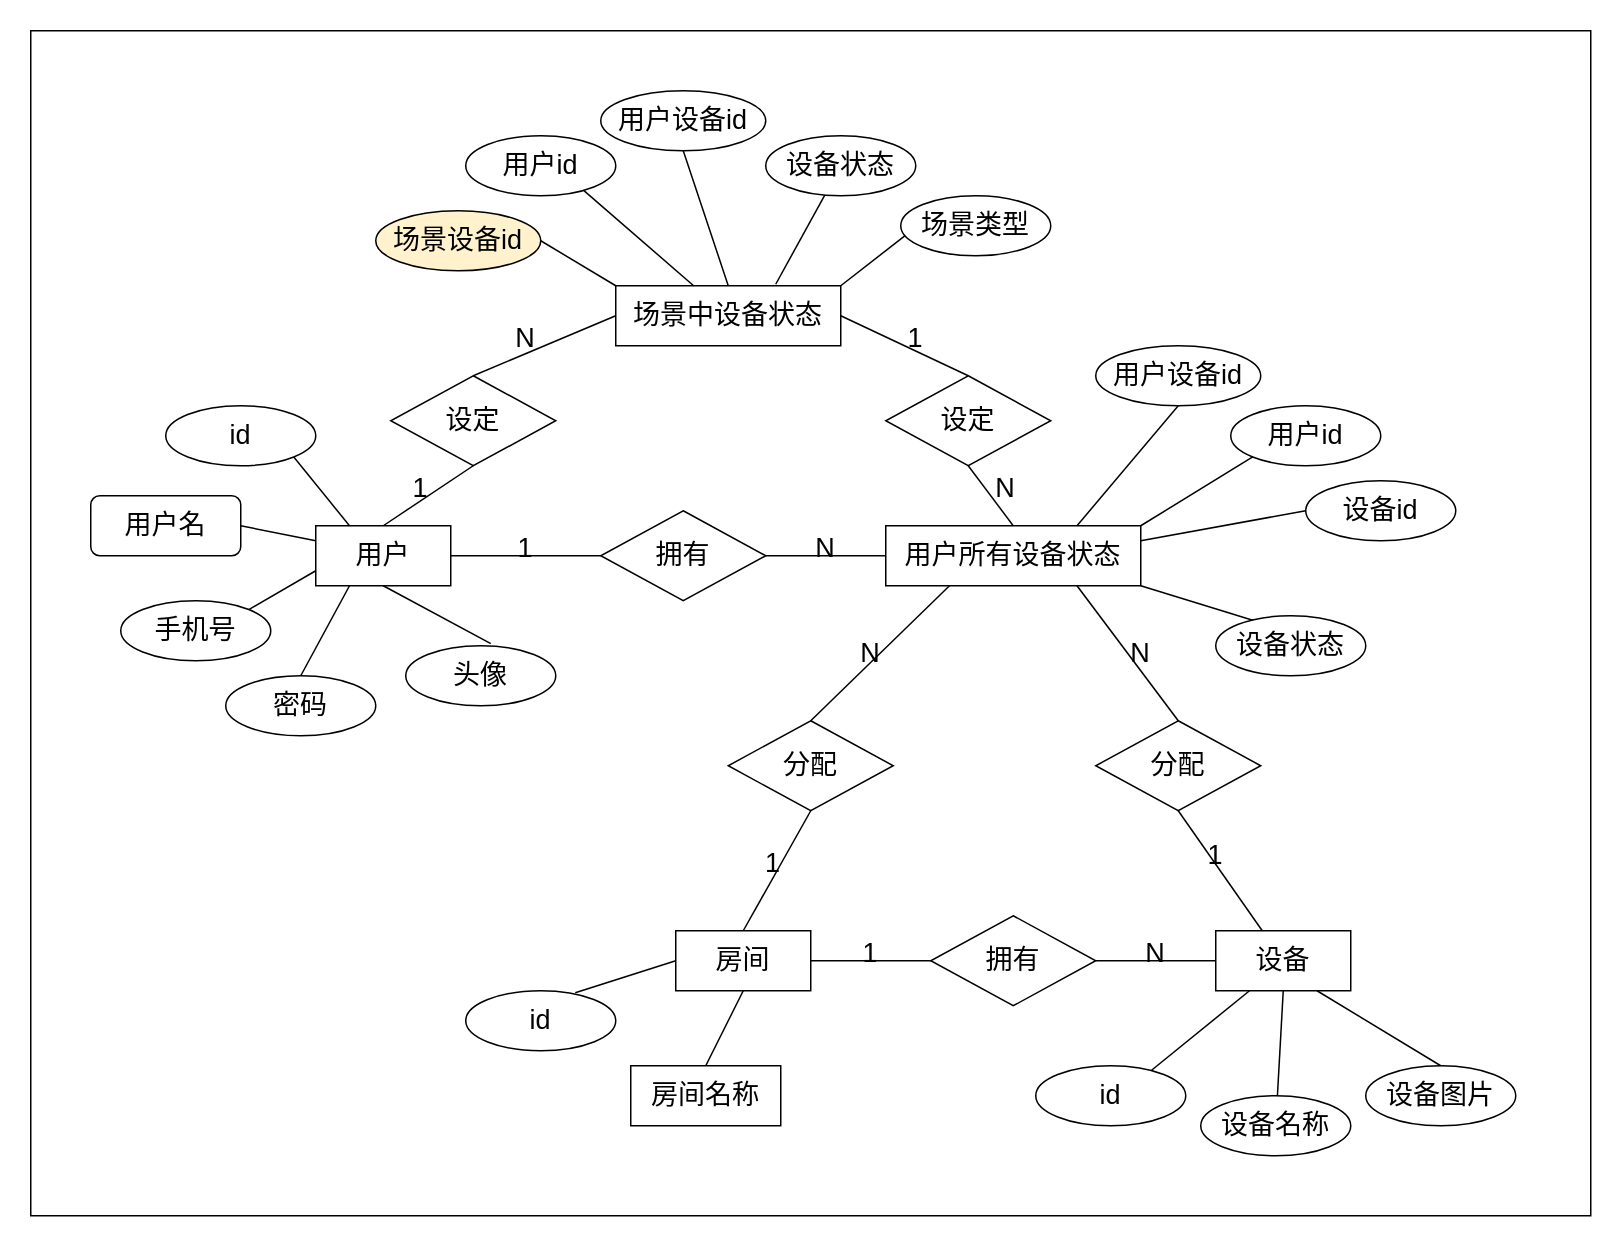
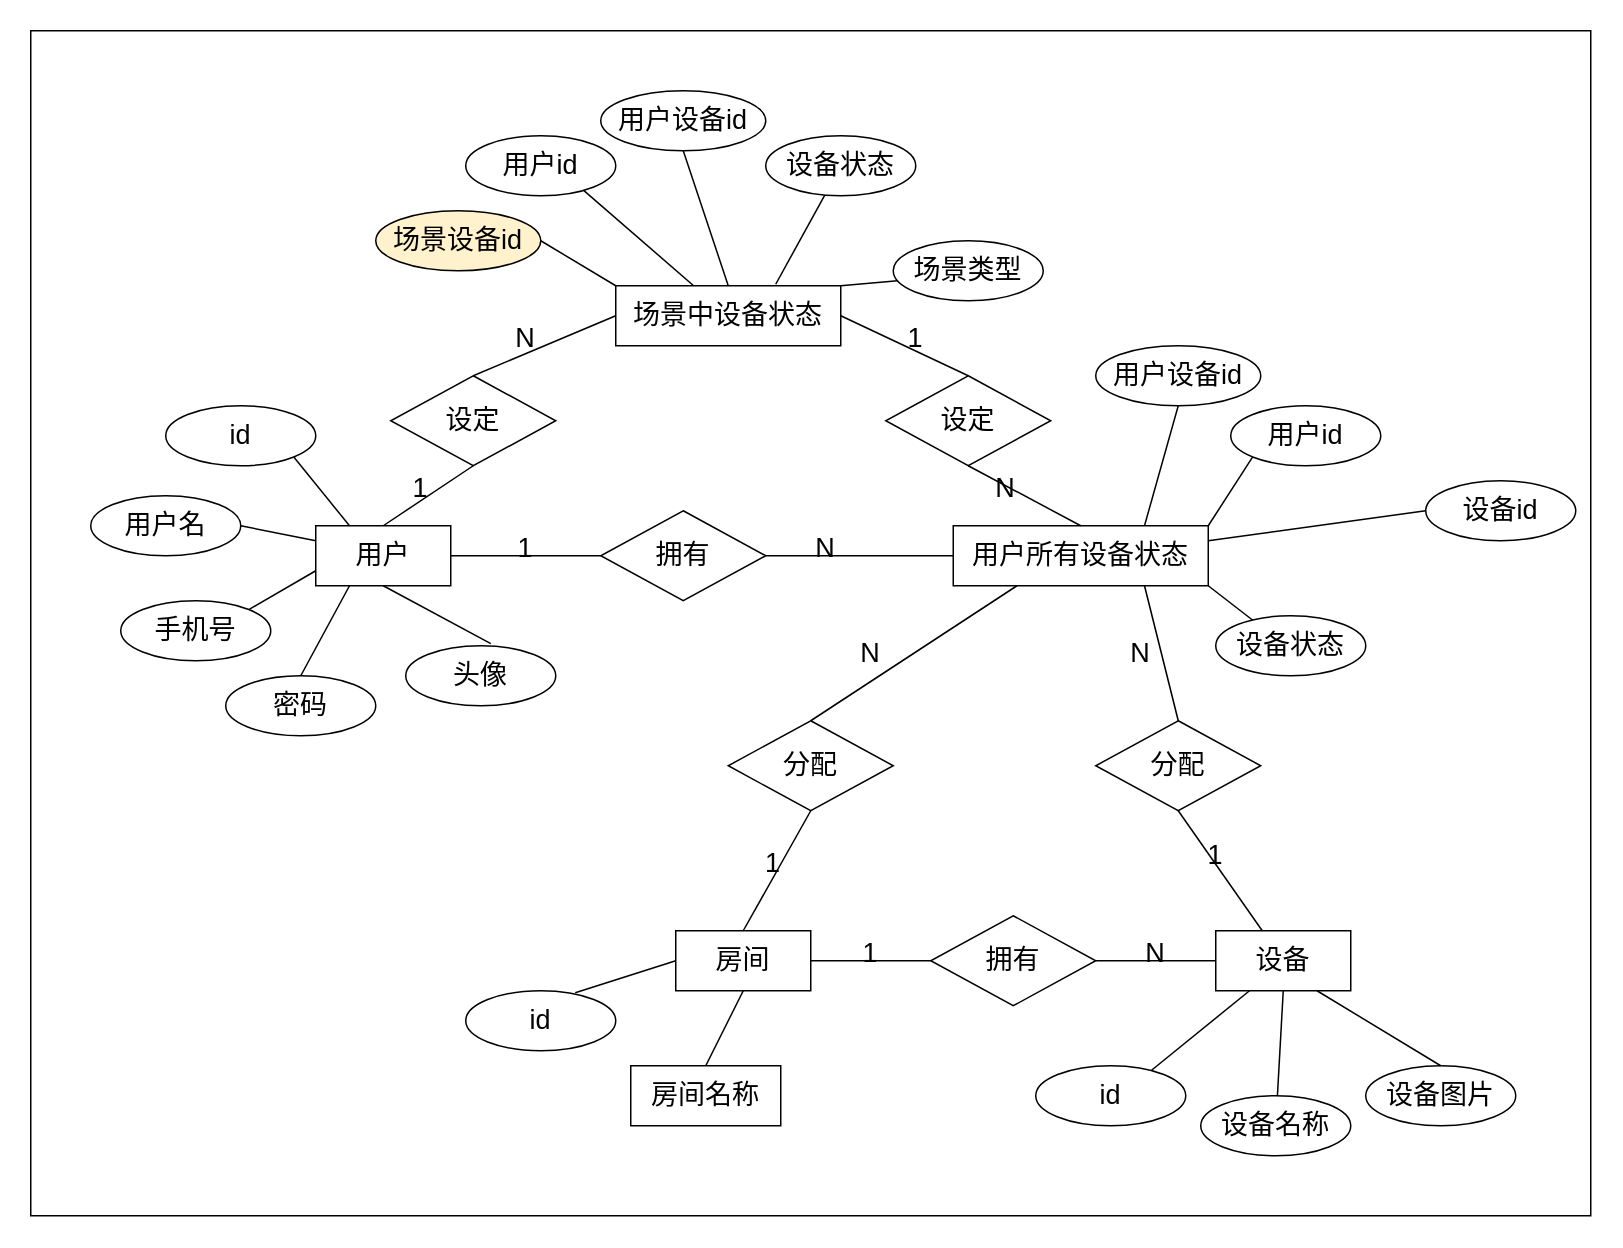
- <mxCell id="70" value="&lt;font style=&quot;font-size: 18px;&quot;&gt;场景类型&lt;/font&gt;" style="ellipse;whiteSpace=wrap;html=1;" vertex="1" parent="1"><mxGeometry x="600" y="130" width="100" height="40" as="geometry" /></mxCell>
+ <mxCell id="70" value="&lt;font style=&quot;font-size: 18px;&quot;&gt;场景类型&lt;/font&gt;" style="ellipse;whiteSpace=wrap;html=1;" vertex="1" parent="1"><mxGeometry x="595" y="160" width="100" height="40" as="geometry" /></mxCell>
- <mxCell id="60" value="&lt;font style=&quot;font-size: 18px;&quot;&gt;设备id&lt;/font&gt;" style="ellipse;whiteSpace=wrap;html=1;" vertex="1" parent="1"><mxGeometry x="870" y="320" width="100" height="40" as="geometry" /></mxCell>
+ <mxCell id="60" value="&lt;font style=&quot;font-size: 18px;&quot;&gt;设备id&lt;/font&gt;" style="ellipse;whiteSpace=wrap;html=1;" vertex="1" parent="1"><mxGeometry x="950" y="320" width="100" height="40" as="geometry" /></mxCell>
- <mxCell id="27" value="&lt;font style=&quot;font-size: 18px;&quot;&gt;用户名&lt;/font&gt;" style="whiteSpace=wrap;html=1;rounded=1;" vertex="1" parent="1"><mxGeometry x="60" y="330" width="100" height="40" as="geometry" /></mxCell>
+ <mxCell id="27" value="&lt;font style=&quot;font-size: 18px;&quot;&gt;用户名&lt;/font&gt;" style="ellipse;whiteSpace=wrap;html=1;" vertex="1" parent="1"><mxGeometry x="60" y="330" width="100" height="40" as="geometry" /></mxCell>
- <mxCell id="4" value="&lt;font style=&quot;font-size: 18px;&quot;&gt;用户所有设备状态&lt;/font&gt;" style="rounded=0;whiteSpace=wrap;html=1;" vertex="1" parent="1"><mxGeometry x="590" y="350" width="170" height="40" as="geometry" /></mxCell>
+ <mxCell id="4" value="&lt;font style=&quot;font-size: 18px;&quot;&gt;用户所有设备状态&lt;/font&gt;" style="rounded=0;whiteSpace=wrap;html=1;" vertex="1" parent="1"><mxGeometry x="635" y="350" width="170" height="40" as="geometry" /></mxCell>
